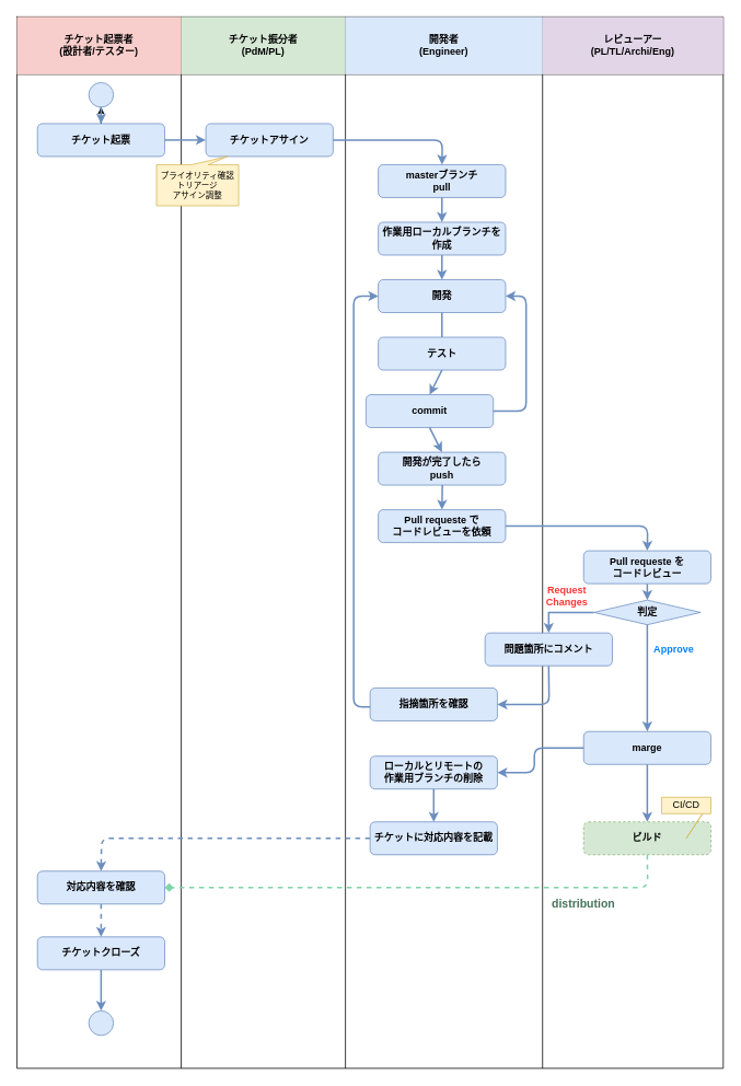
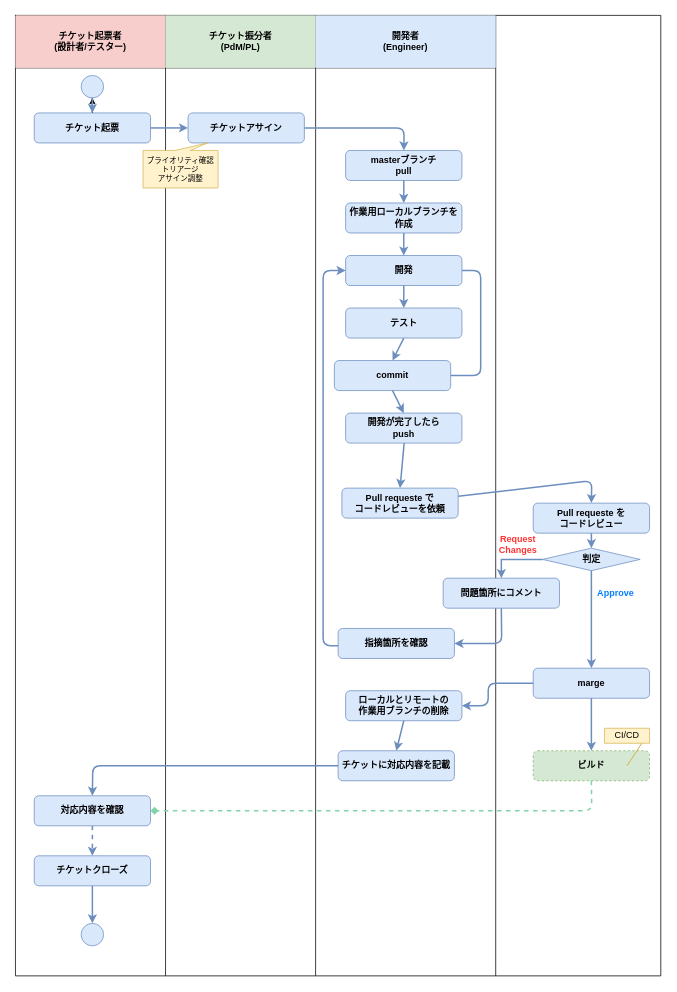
- <mxCell id="7" value="レビューアー&lt;br&gt;(PL/TL/Archi/Eng)" style="shape=partialRectangle;html=1;whiteSpace=wrap;connectable=0;fillColor=#e1d5e7;top=0;left=0;bottom=0;right=0;overflow=hidden;strokeColor=#9673a6;fontStyle=1" parent="3" vertex="1"><mxGeometry x="640" width="220" height="70" as="geometry" /></mxCell>
- <mxCell id="29" value="" style="endArrow=classic;html=1;strokeColor=#6c8ebf;fontColor=#45735B;fillColor=#dae8fc;exitX=1;exitY=0.5;exitDx=0;exitDy=0;entryX=1;entryY=0.5;entryDx=0;entryDy=0;strokeWidth=2;" parent="1" source="27" target="23" edge="1"><mxGeometry width="50" height="50" relative="1" as="geometry"><mxPoint x="415" y="180" as="sourcePoint" /><mxPoint x="537.5" y="210" as="targetPoint" /><Array as="points"><mxPoint x="640" y="500" /><mxPoint x="640" y="360" /></Array></mxGeometry></mxCell>
+ <mxCell id="29" value="" style="endArrow=none;html=1;strokeColor=#6c8ebf;fontColor=#45735B;fillColor=#dae8fc;exitX=1;exitY=0.5;exitDx=0;exitDy=0;entryX=1;entryY=0.5;entryDx=0;entryDy=0;strokeWidth=2;" parent="1" source="27" target="23" edge="1"><mxGeometry width="50" height="50" relative="1" as="geometry"><mxPoint x="415" y="180" as="sourcePoint" /><mxPoint x="537.5" y="210" as="targetPoint" /><Array as="points"><mxPoint x="640" y="500" /><mxPoint x="640" y="360" /></Array></mxGeometry></mxCell>
- <mxCell id="26" value="" style="endArrow=none;html=1;strokeColor=#6c8ebf;fontColor=#45735B;fillColor=#dae8fc;exitX=0.5;exitY=1;exitDx=0;exitDy=0;entryX=0.5;entryY=0;entryDx=0;entryDy=0;strokeWidth=2;" parent="1" source="23" target="25" edge="1"><mxGeometry width="50" height="50" relative="1" as="geometry"><mxPoint x="527.5" y="380" as="sourcePoint" /><mxPoint x="537.5" y="350" as="targetPoint" /><Array as="points" /></mxGeometry></mxCell>
+ <mxCell id="26" value="" style="endArrow=classic;html=1;strokeColor=#6c8ebf;fontColor=#45735B;fillColor=#dae8fc;exitX=0.5;exitY=1;exitDx=0;exitDy=0;entryX=0.5;entryY=0;entryDx=0;entryDy=0;strokeWidth=2;" parent="1" source="23" target="25" edge="1"><mxGeometry width="50" height="50" relative="1" as="geometry"><mxPoint x="527.5" y="380" as="sourcePoint" /><mxPoint x="537.5" y="350" as="targetPoint" /><Array as="points" /></mxGeometry></mxCell>
- <mxCell id="33" value="Pull requeste で&lt;br&gt;コードレビューを依頼" style="rounded=1;whiteSpace=wrap;html=1;strokeColor=#6c8ebf;strokeWidth=1;fillColor=#dae8fc;fontStyle=1" parent="1" vertex="1"><mxGeometry x="460" y="620" width="155" height="40" as="geometry" /></mxCell>
+ <mxCell id="33" value="Pull requeste で&lt;br&gt;コードレビューを依頼" style="rounded=1;whiteSpace=wrap;html=1;strokeColor=#6c8ebf;strokeWidth=1;fillColor=#dae8fc;fontStyle=1" parent="1" vertex="1"><mxGeometry x="455" y="650" width="155" height="40" as="geometry" /></mxCell>
- <mxCell id="48" value="ローカルとリモートの&lt;br&gt;作業用ブランチの削除" style="rounded=1;whiteSpace=wrap;html=1;strokeColor=#6c8ebf;strokeWidth=1;fillColor=#dae8fc;fontStyle=1" parent="1" vertex="1"><mxGeometry x="450" y="920" width="155" height="40" as="geometry" /></mxCell>
+ <mxCell id="48" value="ローカルとリモートの&lt;br&gt;作業用ブランチの削除" style="rounded=1;whiteSpace=wrap;html=1;strokeColor=#6c8ebf;strokeWidth=1;fillColor=#dae8fc;fontStyle=1" parent="1" vertex="1"><mxGeometry x="460" y="920" width="155" height="40" as="geometry" /></mxCell>
- <mxCell id="55" value="" style="endArrow=classic;html=1;strokeColor=#6c8ebf;fontColor=#45735B;fillColor=#dae8fc;strokeWidth=2;exitX=0;exitY=0.5;exitDx=0;exitDy=0;entryX=0.5;entryY=0;entryDx=0;entryDy=0;dashed=1;" parent="1" source="51" target="54" edge="1"><mxGeometry width="50" height="50" relative="1" as="geometry"><mxPoint x="225" y="1020" as="sourcePoint" /><mxPoint x="120" y="1050" as="targetPoint" /><Array as="points"><mxPoint x="165" y="1020" /><mxPoint x="123" y="1020" /></Array></mxGeometry></mxCell>
+ <mxCell id="55" value="" style="endArrow=classic;html=1;strokeColor=#6c8ebf;fontColor=#45735B;fillColor=#dae8fc;strokeWidth=2;exitX=0;exitY=0.5;exitDx=0;exitDy=0;entryX=0.5;entryY=0;entryDx=0;entryDy=0;" parent="1" source="51" target="54" edge="1"><mxGeometry width="50" height="50" relative="1" as="geometry"><mxPoint x="225" y="1020" as="sourcePoint" /><mxPoint x="120" y="1050" as="targetPoint" /><Array as="points"><mxPoint x="165" y="1020" /><mxPoint x="123" y="1020" /></Array></mxGeometry></mxCell>
- <mxCell id="60" value="&lt;font style=&quot;font-size: 14px;&quot;&gt;distribution&lt;/font&gt;" style="text;html=1;strokeColor=none;fillColor=none;align=center;verticalAlign=middle;whiteSpace=wrap;rounded=0;fontStyle=1;fontSize=14;fontColor=#45735B;" parent="1" vertex="1"><mxGeometry x="660" y="1090" width="100" height="20" as="geometry" /></mxCell>
